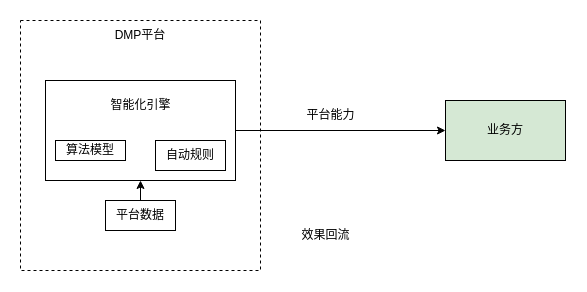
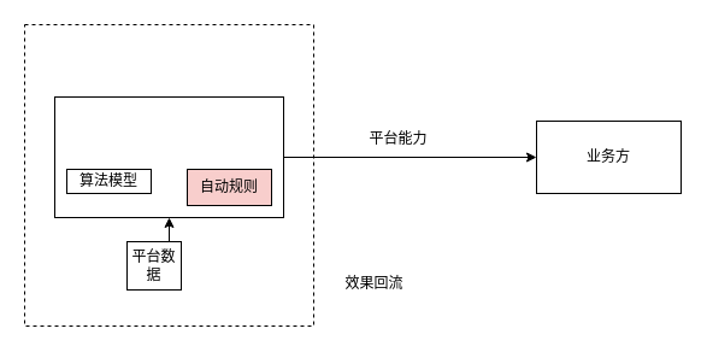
- <mxCell id="13" value="DMP平台" style="text;html=1;align=center;verticalAlign=middle;whiteSpace=wrap;rounded=0;" vertex="1" parent="1"><mxGeometry x="110" y="20" width="60" height="30" as="geometry" /></mxCell>
- <mxCell id="10" value="智能化引擎" style="text;html=1;align=center;verticalAlign=middle;whiteSpace=wrap;rounded=0;" vertex="1" parent="1"><mxGeometry x="102.5" y="90" width="75" height="30" as="geometry" /></mxCell>
- <mxCell id="5" value="业务方" style="rounded=0;whiteSpace=wrap;html=1;fillColor=#d5e8d4;" vertex="1" parent="1"><mxGeometry x="445" y="100" width="120" height="60" as="geometry" /></mxCell>
+ <mxCell id="5" value="业务方" style="rounded=0;whiteSpace=wrap;html=1;" vertex="1" parent="1"><mxGeometry x="445" y="100" width="120" height="60" as="geometry" /></mxCell>
- <mxCell id="9" value="自动规则" style="rounded=0;whiteSpace=wrap;html=1;" vertex="1" parent="1"><mxGeometry x="155" y="140" width="70" height="30" as="geometry" /></mxCell>
+ <mxCell id="9" value="自动规则" style="rounded=0;whiteSpace=wrap;html=1;fillColor=#f8cecc;" vertex="1" parent="1"><mxGeometry x="155" y="140" width="70" height="30" as="geometry" /></mxCell>
- <mxCell id="12" value="平台数据" style="rounded=0;whiteSpace=wrap;html=1;" vertex="1" parent="1"><mxGeometry x="105" y="200" width="70" height="30" as="geometry" /></mxCell>
+ <mxCell id="12" value="平台数据" style="rounded=0;whiteSpace=wrap;html=1;" vertex="1" parent="1"><mxGeometry x="105" y="200" width="45" height="40" as="geometry" /></mxCell>
- <mxCell id="7" value="效果回流" style="text;html=1;align=center;verticalAlign=middle;resizable=0;points=[];autosize=1;strokeColor=none;fillColor=none;" vertex="1" parent="1"><mxGeometry x="290" y="220" width="70" height="30" as="geometry" /></mxCell>
+ <mxCell id="7" value="效果回流" style="text;html=1;align=center;verticalAlign=middle;resizable=0;points=[];autosize=1;strokeColor=none;fillColor=none;" vertex="1" parent="1"><mxGeometry x="275" y="220" width="70" height="30" as="geometry" /></mxCell>
